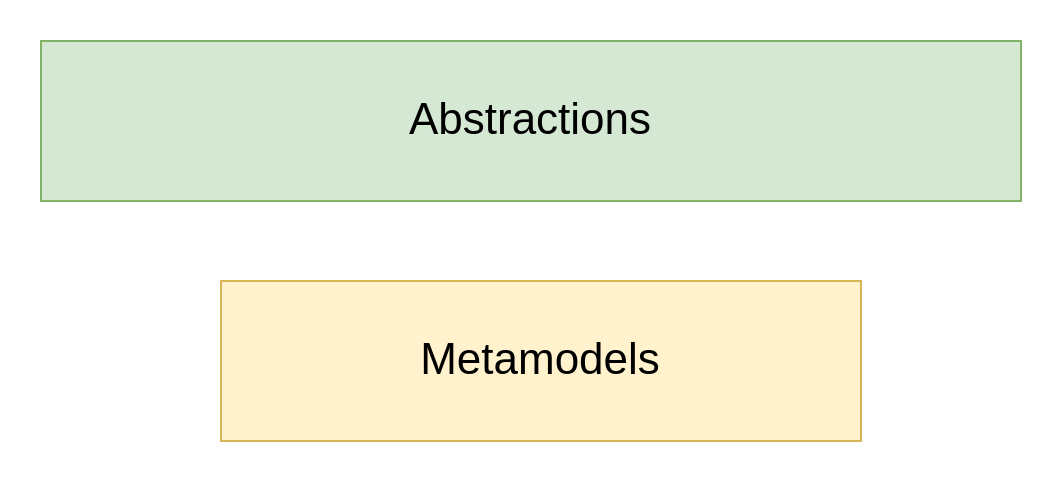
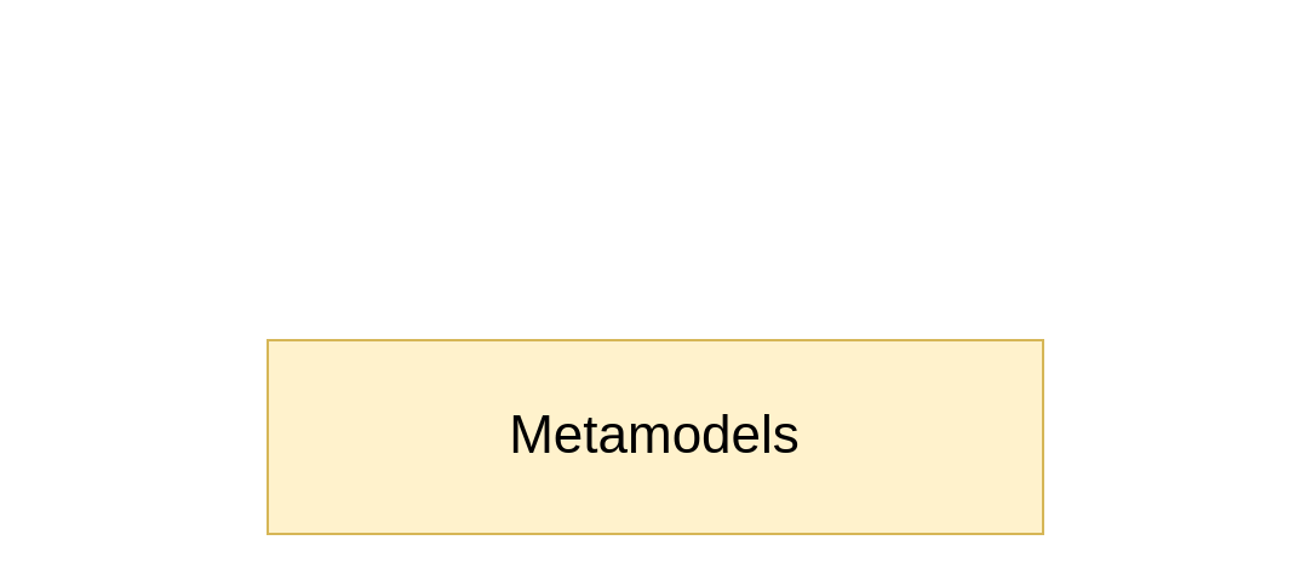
- <mxCell id="3" value="Abstractions" style="rounded=0;whiteSpace=wrap;html=1;fontSize=22;fillColor=#d5e8d4;strokeColor=#82b366;" vertex="1" parent="1"><mxGeometry x="20" y="20" width="490" height="80" as="geometry" /></mxCell>
